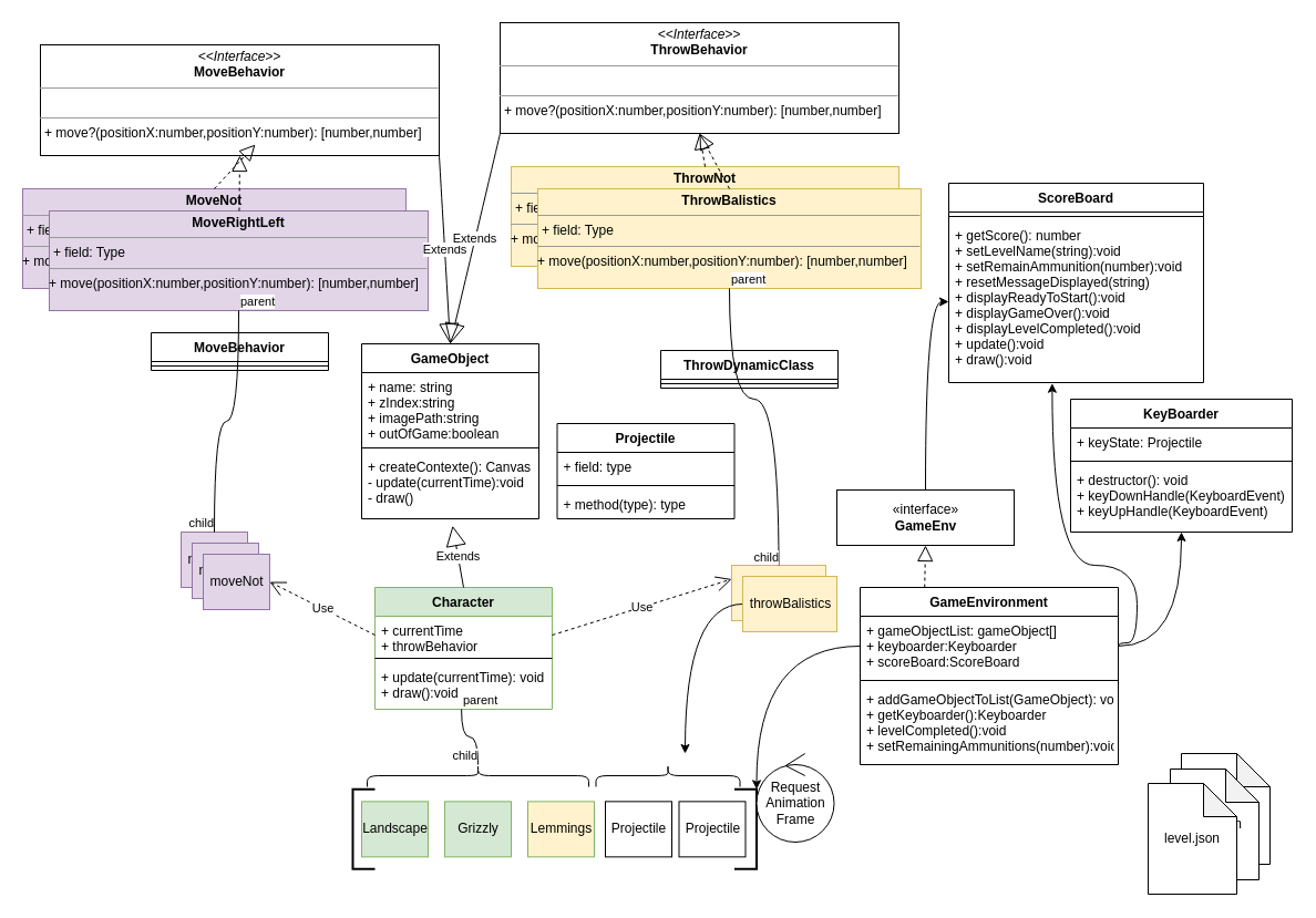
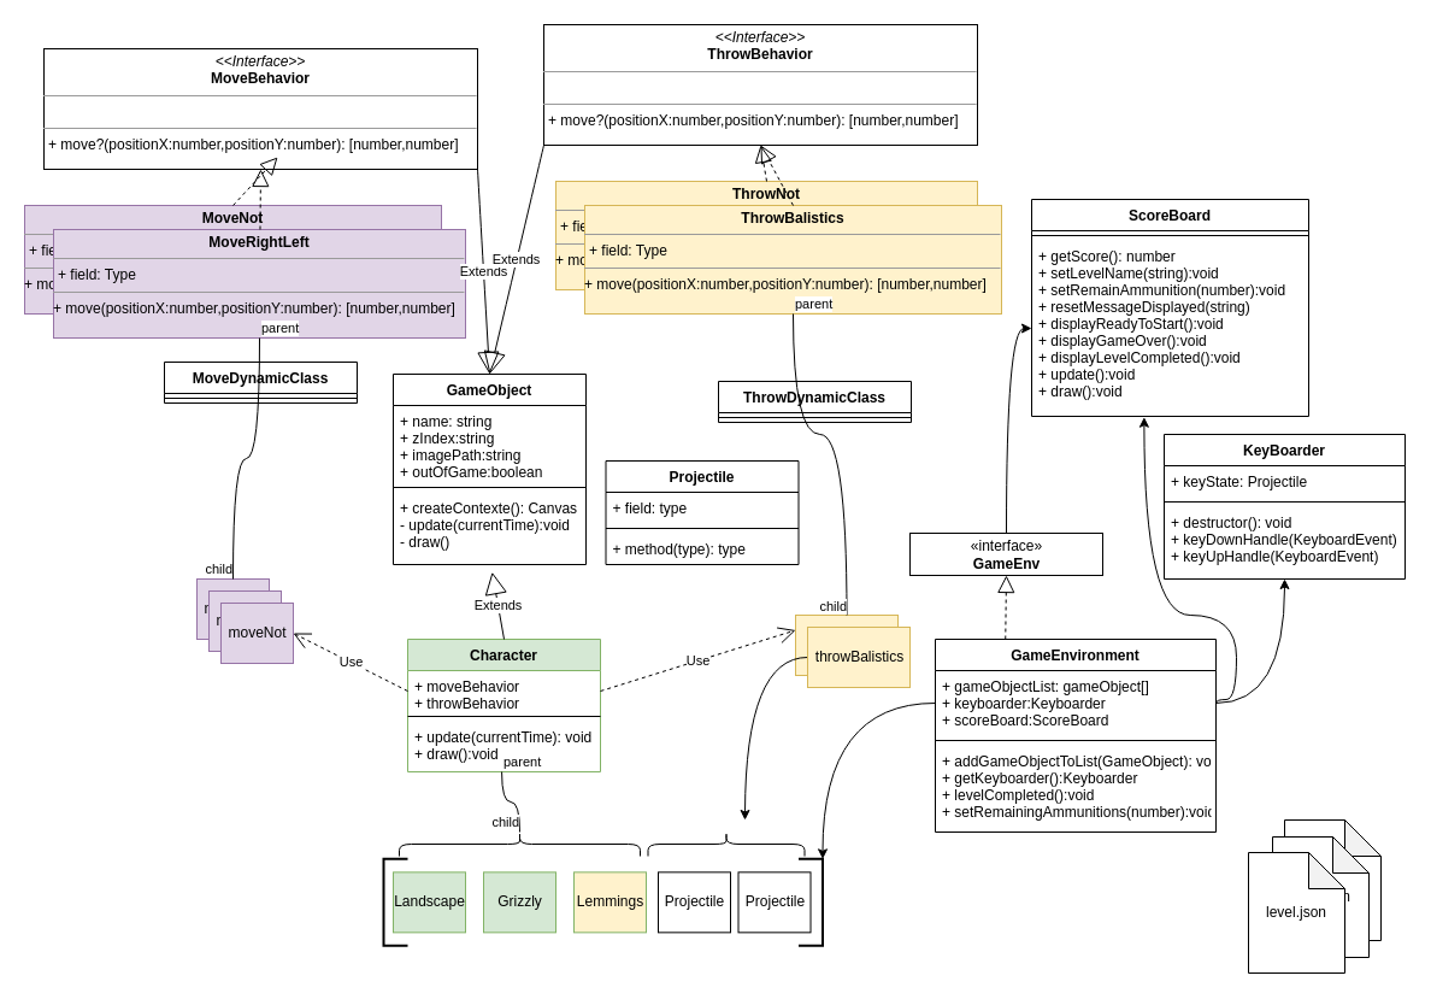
- <mxCell id="12" value="MoveBehavior" style="swimlane;fontStyle=1;align=center;verticalAlign=top;childLayout=stackLayout;horizontal=1;startSize=26;horizontalStack=0;resizeParent=1;resizeParentMax=0;resizeLast=0;collapsible=1;marginBottom=0;" vertex="1" parent="1"><mxGeometry x="136" y="300" width="160" height="34" as="geometry" /></mxCell>
+ <mxCell id="12" value="MoveDynamicClass" style="swimlane;fontStyle=1;align=center;verticalAlign=top;childLayout=stackLayout;horizontal=1;startSize=26;horizontalStack=0;resizeParent=1;resizeParentMax=0;resizeLast=0;collapsible=1;marginBottom=0;" vertex="1" parent="1"><mxGeometry x="136" y="300" width="160" height="34" as="geometry" /></mxCell>
- <mxCell id="32" value="«interface»&lt;br&gt;&lt;b&gt;GameEnv&lt;/b&gt;" style="html=1;" vertex="1" parent="1"><mxGeometry x="755" y="442" width="160" height="50" as="geometry" /></mxCell>
+ <mxCell id="32" value="«interface»&lt;br&gt;&lt;b&gt;GameEnv&lt;/b&gt;" style="html=1;" vertex="1" parent="1"><mxGeometry x="755" y="442" width="160" height="35" as="geometry" /></mxCell>
- <mxCell id="21" value="+ currentTime&#10;+ throwBehavior" style="text;strokeColor=none;fillColor=none;align=left;verticalAlign=top;spacingLeft=4;spacingRight=4;overflow=hidden;rotatable=0;points=[[0,0.5],[1,0.5]];portConstraint=eastwest;" vertex="1" parent="20"><mxGeometry y="26" width="160" height="34" as="geometry" /></mxCell>
+ <mxCell id="21" value="+ moveBehavior&#10;+ throwBehavior" style="text;strokeColor=none;fillColor=none;align=left;verticalAlign=top;spacingLeft=4;spacingRight=4;overflow=hidden;rotatable=0;points=[[0,0.5],[1,0.5]];portConstraint=eastwest;" vertex="1" parent="20"><mxGeometry y="26" width="160" height="34" as="geometry" /></mxCell>
- <mxCell id="61" value="Request&lt;br&gt;Animation&lt;br&gt;Frame" style="ellipse;shape=umlControl;whiteSpace=wrap;html=1;" vertex="1" parent="1"><mxGeometry x="682.5" y="680" width="70" height="80" as="geometry" /></mxCell>
